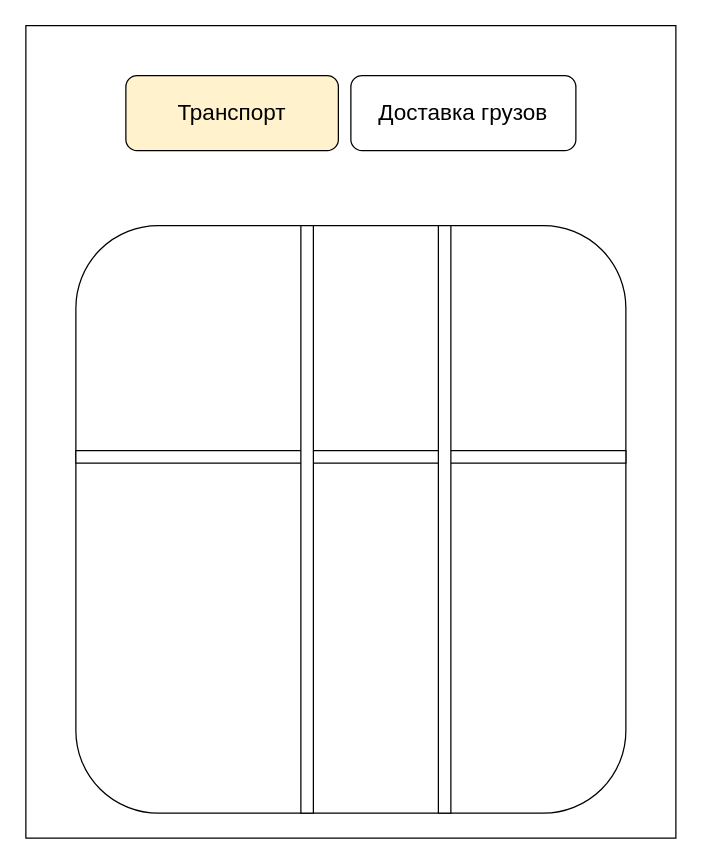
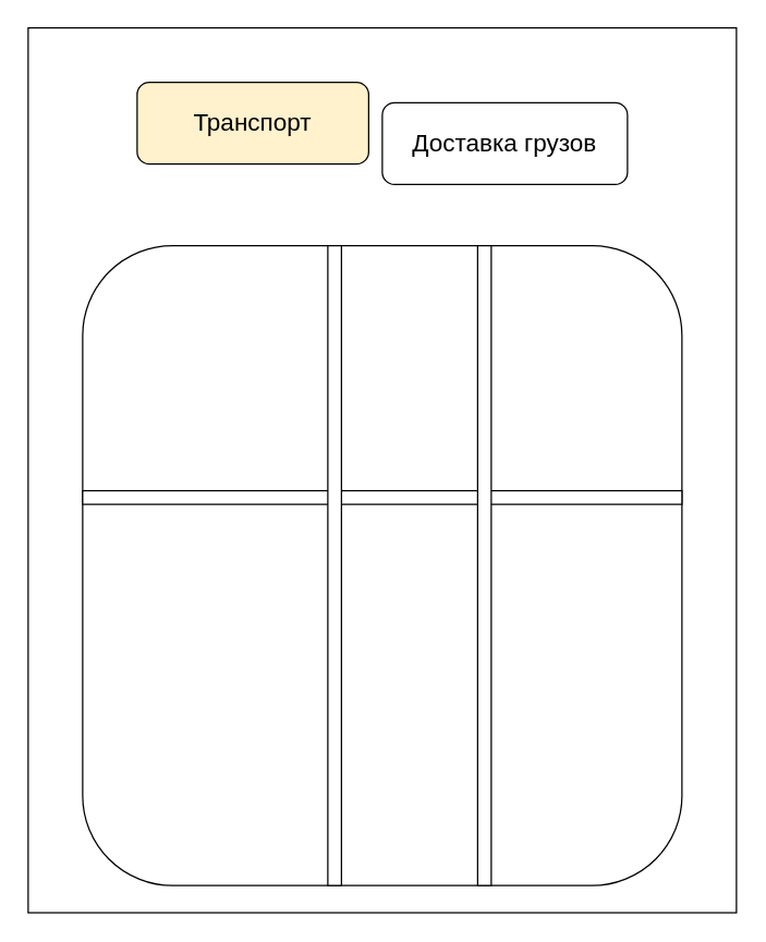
- <mxCell id="5" value="&lt;font style=&quot;font-size: 18px&quot;&gt;Доставка грузов&lt;/font&gt;" style="rounded=1;whiteSpace=wrap;html=1;" vertex="1" parent="1"><mxGeometry x="280" y="60" width="180" height="60" as="geometry" /></mxCell>
+ <mxCell id="5" value="&lt;font style=&quot;font-size: 18px&quot;&gt;Доставка грузов&lt;/font&gt;" style="rounded=1;whiteSpace=wrap;html=1;" vertex="1" parent="1"><mxGeometry x="280" y="75" width="180" height="60" as="geometry" /></mxCell>
